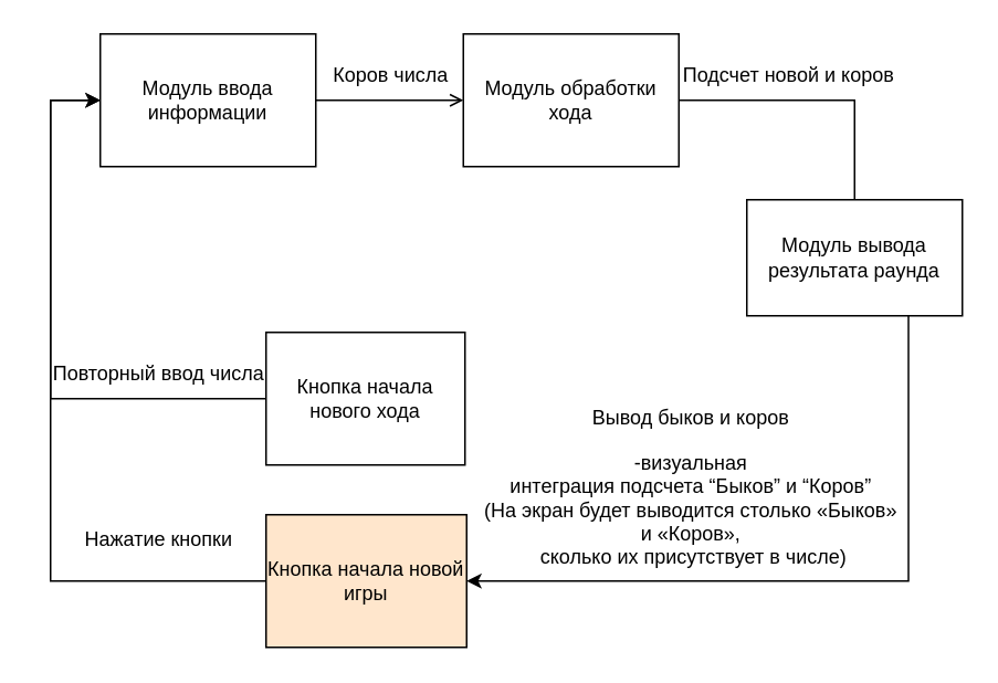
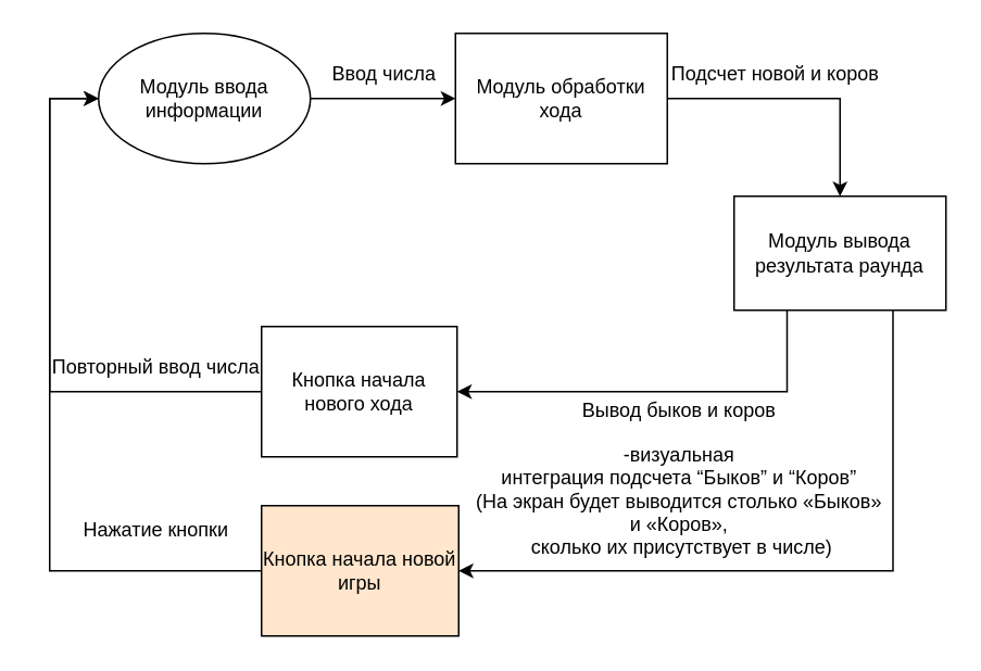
- <mxCell id="10" value="Коров числа" style="text;html=1;align=center;verticalAlign=middle;resizable=0;points=[];autosize=1;strokeColor=none;fillColor=none;" parent="1" vertex="1"><mxGeometry x="190" y="30" width="90" height="30" as="geometry" /></mxCell>
+ <mxCell id="10" value="Ввод числа" style="text;html=1;align=center;verticalAlign=middle;resizable=0;points=[];autosize=1;strokeColor=none;fillColor=none;" parent="1" vertex="1"><mxGeometry x="190" y="30" width="90" height="30" as="geometry" /></mxCell>
- <mxCell id="9" value="Модуль ввода информации" style="rounded=0;whiteSpace=wrap;html=1;" parent="1" vertex="1"><mxGeometry x="60" y="20" width="130" height="80" as="geometry" /></mxCell>
+ <mxCell id="9" value="Модуль ввода информации" style="ellipse;whiteSpace=wrap;html=1;" parent="1" vertex="1"><mxGeometry x="60" y="20" width="130" height="80" as="geometry" /></mxCell>
- <mxCell id="8" style="edgeStyle=orthogonalEdgeStyle;rounded=0;orthogonalLoop=1;jettySize=auto;html=1;exitX=1;exitY=0.5;exitDx=0;exitDy=0;entryX=0;entryY=0.5;entryDx=0;entryDy=0;endArrow=open;" parent="1" source="9" target="3" edge="1"><mxGeometry relative="1" as="geometry" /></mxCell>
+ <mxCell id="8" style="edgeStyle=orthogonalEdgeStyle;rounded=0;orthogonalLoop=1;jettySize=auto;html=1;exitX=1;exitY=0.5;exitDx=0;exitDy=0;entryX=0;entryY=0.5;entryDx=0;entryDy=0;" parent="1" source="9" target="3" edge="1"><mxGeometry relative="1" as="geometry" /></mxCell>
- <mxCell id="2" style="edgeStyle=orthogonalEdgeStyle;rounded=0;orthogonalLoop=1;jettySize=auto;html=1;exitX=1;exitY=0.5;exitDx=0;exitDy=0;endArrow=none;" parent="1" source="3" target="6" edge="1"><mxGeometry relative="1" as="geometry" /></mxCell>
+ <mxCell id="2" style="edgeStyle=orthogonalEdgeStyle;rounded=0;orthogonalLoop=1;jettySize=auto;html=1;exitX=1;exitY=0.5;exitDx=0;exitDy=0;" parent="1" source="3" target="6" edge="1"><mxGeometry relative="1" as="geometry" /></mxCell>
+ <mxCell id="5" style="edgeStyle=orthogonalEdgeStyle;rounded=0;orthogonalLoop=1;jettySize=auto;html=1;exitX=0.25;exitY=1;exitDx=0;exitDy=0;entryX=1;entryY=0.5;entryDx=0;entryDy=0;" parent="1" source="6" target="12" edge="1"><mxGeometry relative="1" as="geometry" /></mxCell>
